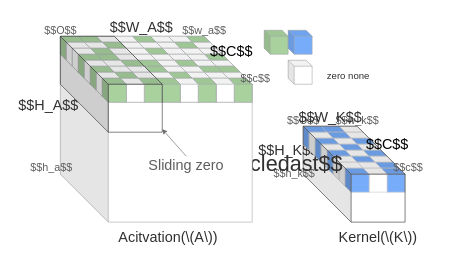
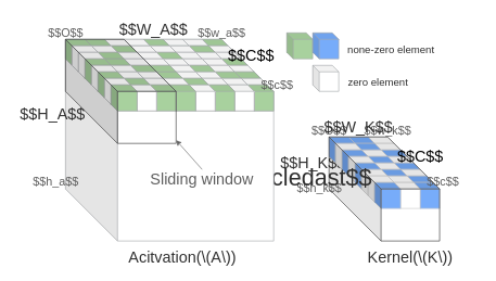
+ <mxCell id="8" value="none-zero element" style="text;html=1;align=center;verticalAlign=middle;resizable=0;points=[];autosize=1;strokeColor=none;fillColor=none;fontColor=#303030;fontSize=16;" vertex="1" parent="3"><mxGeometry x="80" y="10" width="160" height="30" as="geometry" /></mxCell>
- <mxCell id="5" value="zero none" style="text;html=1;align=center;verticalAlign=middle;resizable=0;points=[];autosize=1;strokeColor=none;fillColor=none;fontColor=#303030;fontSize=16;" vertex="1" parent="3"><mxGeometry x="80" y="60" width="120" height="30" as="geometry" /></mxCell>
+ <mxCell id="5" value="zero element" style="text;html=1;align=center;verticalAlign=middle;resizable=0;points=[];autosize=1;strokeColor=none;fillColor=none;fontColor=#303030;fontSize=16;" vertex="1" parent="3"><mxGeometry x="80" y="60" width="120" height="30" as="geometry" /></mxCell>
- <mxCell id="175" value="Sliding zero" style="text;html=1;align=center;verticalAlign=middle;whiteSpace=wrap;rounded=0;fontSize=24;fontColor=#5E5E5E;" vertex="1" parent="45"><mxGeometry x="200" y="240" width="180" height="30" as="geometry" /></mxCell>
+ <mxCell id="175" value="Sliding window" style="text;html=1;align=center;verticalAlign=middle;whiteSpace=wrap;rounded=0;fontSize=24;fontColor=#5E5E5E;" vertex="1" parent="45"><mxGeometry x="200" y="240" width="180" height="30" as="geometry" /></mxCell>
